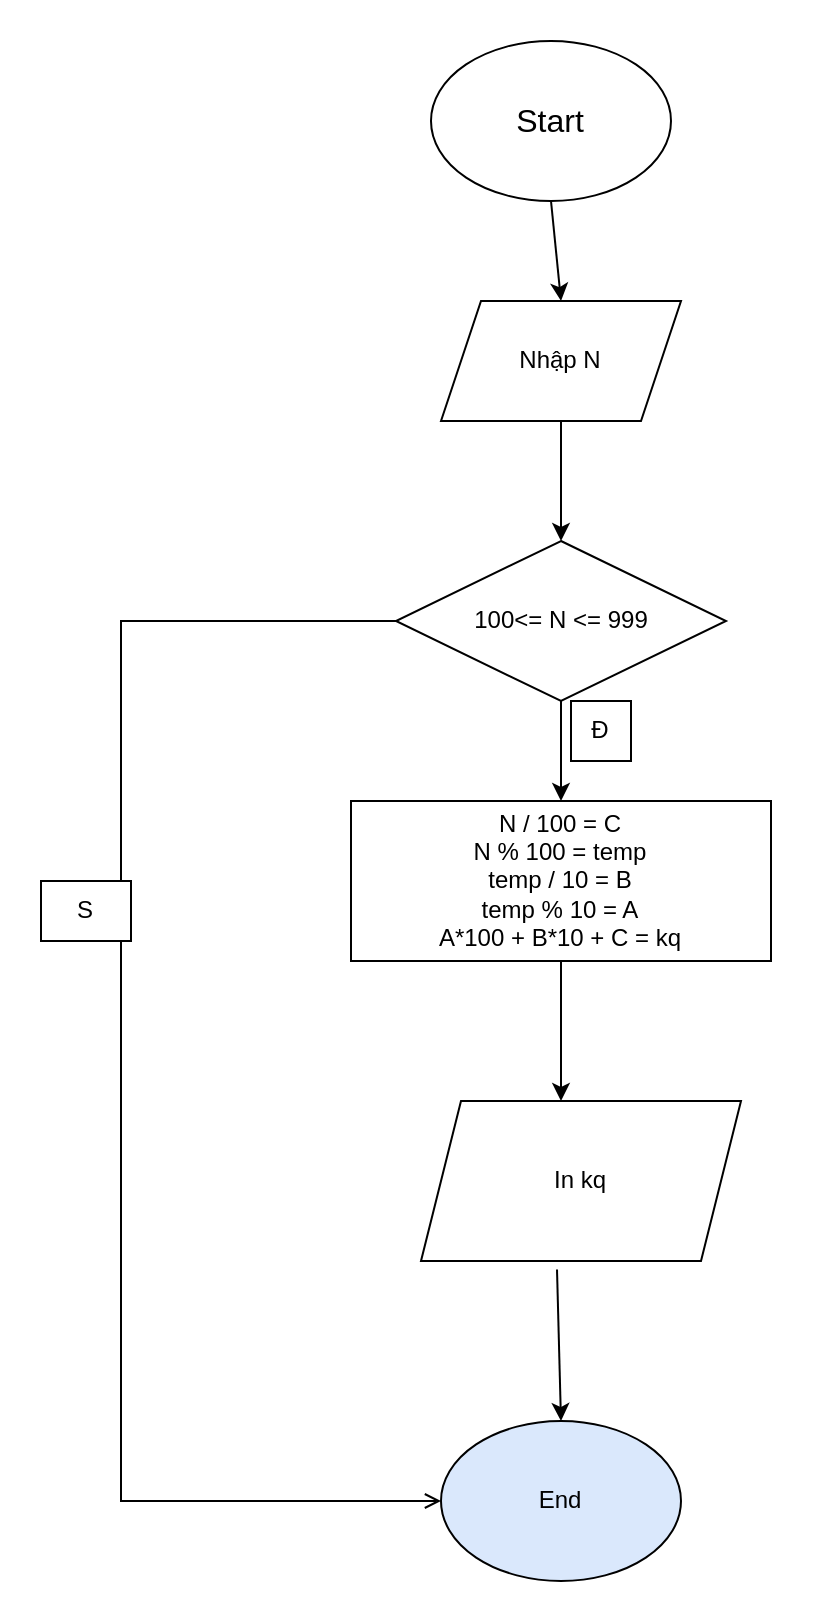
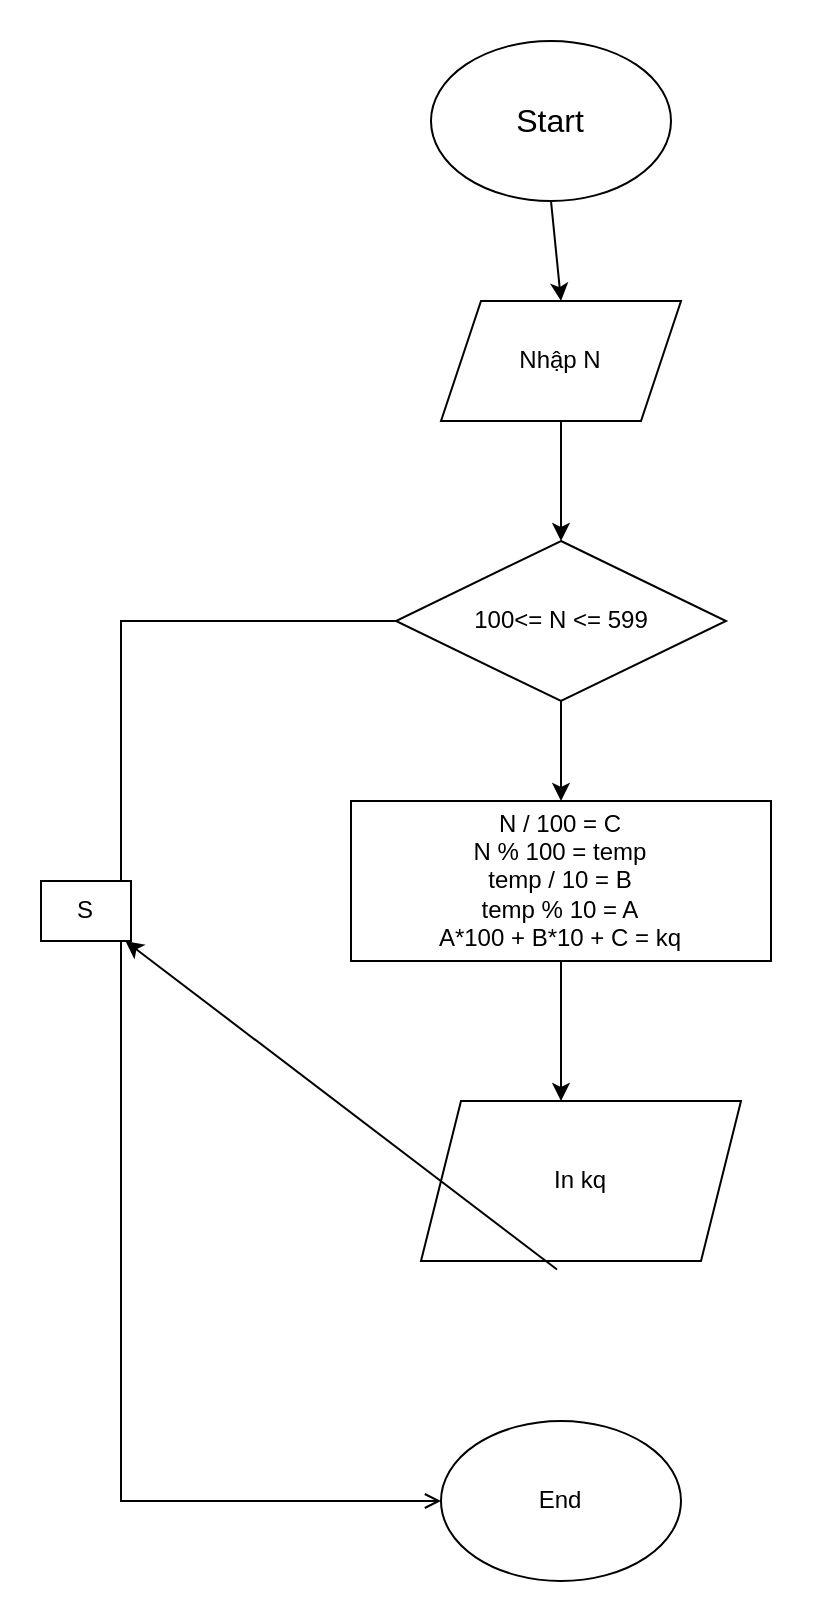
- <mxCell id="6" value="100&amp;lt;= N &amp;lt;= 999" style="rhombus;whiteSpace=wrap;html=1;" parent="1" vertex="1"><mxGeometry x="197.5" y="270" width="165" height="80" as="geometry" /></mxCell>
+ <mxCell id="6" value="100&amp;lt;= N &amp;lt;= 599" style="rhombus;whiteSpace=wrap;html=1;" parent="1" vertex="1"><mxGeometry x="197.5" y="270" width="165" height="80" as="geometry" /></mxCell>
- <mxCell id="8" value="Đ" style="whiteSpace=wrap;html=1;aspect=fixed;" parent="1" vertex="1"><mxGeometry x="285" y="350" width="30" height="30" as="geometry" /></mxCell>
- <mxCell id="15" value="" style="endArrow=classic;html=1;rounded=0;exitX=0.425;exitY=1.053;exitDx=0;exitDy=0;exitPerimeter=0;entryX=0.5;entryY=0;entryDx=0;entryDy=0;" parent="1" source="12" target="14" edge="1"><mxGeometry width="50" height="50" relative="1" as="geometry"><mxPoint x="360" y="740" as="sourcePoint" /><mxPoint x="410" y="690" as="targetPoint" /></mxGeometry></mxCell>
+ <mxCell id="15" value="" style="endArrow=classic;html=1;rounded=0;exitX=0.425;exitY=1.053;exitDx=0;exitDy=0;exitPerimeter=0;" parent="1" source="12" target="10" edge="1"><mxGeometry width="50" height="50" relative="1" as="geometry"><mxPoint x="360" y="740" as="sourcePoint" /><mxPoint x="410" y="690" as="targetPoint" /></mxGeometry></mxCell>
- <mxCell id="14" value="End" style="ellipse;whiteSpace=wrap;html=1;fillColor=#dae8fc;" parent="1" vertex="1"><mxGeometry x="220" y="710" width="120" height="80" as="geometry" /></mxCell>
+ <mxCell id="14" value="End" style="ellipse;whiteSpace=wrap;html=1;" parent="1" vertex="1"><mxGeometry x="220" y="710" width="120" height="80" as="geometry" /></mxCell>
